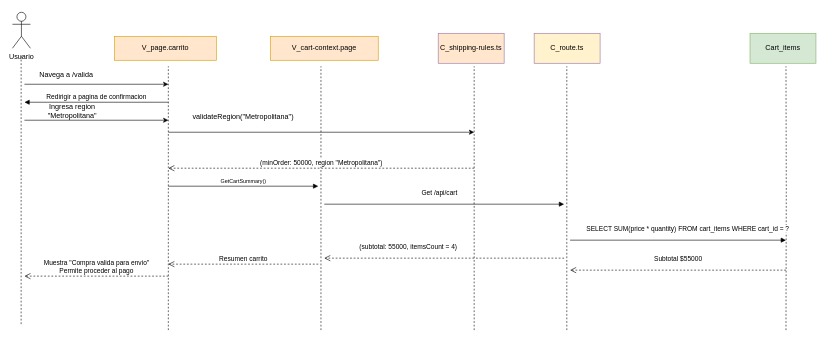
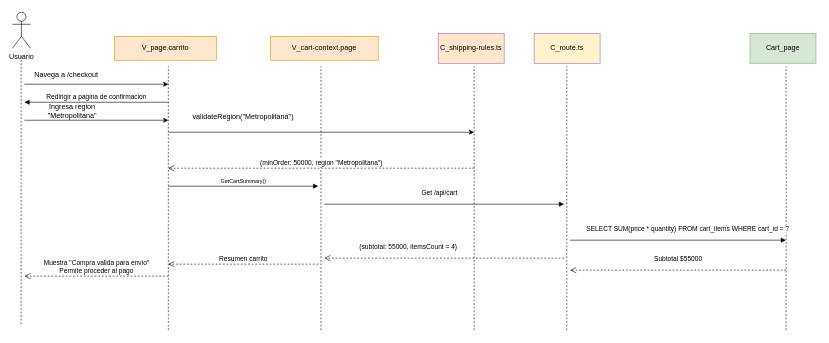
- <mxCell id="16" value="Cart_items" style="html=1;whiteSpace=wrap;fillColor=#d5e8d4;strokeColor=#82b366;" vertex="1" parent="1"><mxGeometry x="1250" y="55" width="110" height="50" as="geometry" /></mxCell>
+ <mxCell id="16" value="Cart_page" style="html=1;whiteSpace=wrap;fillColor=#d5e8d4;strokeColor=#82b366;" vertex="1" parent="1"><mxGeometry x="1250" y="55" width="110" height="50" as="geometry" /></mxCell>
- <mxCell id="5" value="Navega a /valida" style="text;html=1;align=center;verticalAlign=middle;whiteSpace=wrap;rounded=0;" vertex="1" parent="1"><mxGeometry x="40" y="110" width="140" height="30" as="geometry" /></mxCell>
+ <mxCell id="5" value="Navega a /checkout" style="text;html=1;align=center;verticalAlign=middle;whiteSpace=wrap;rounded=0;" vertex="1" parent="1"><mxGeometry x="40" y="110" width="140" height="30" as="geometry" /></mxCell>
